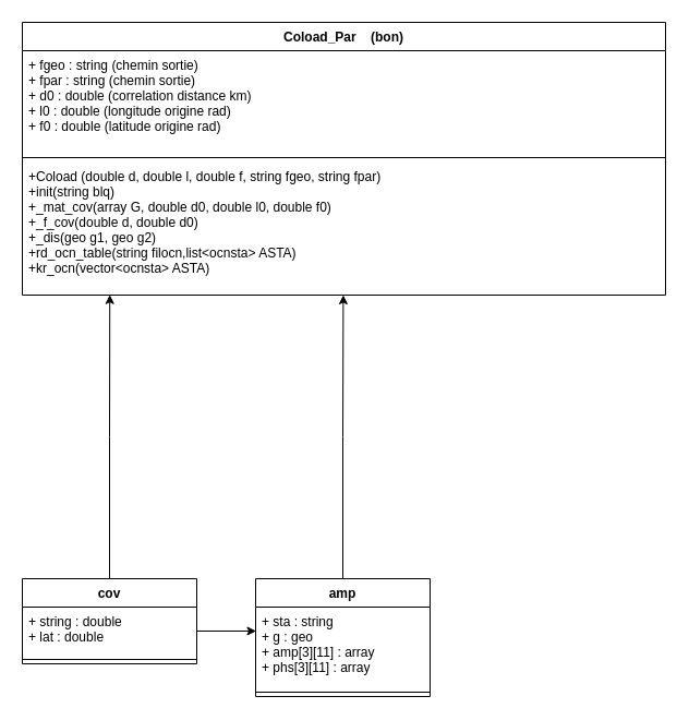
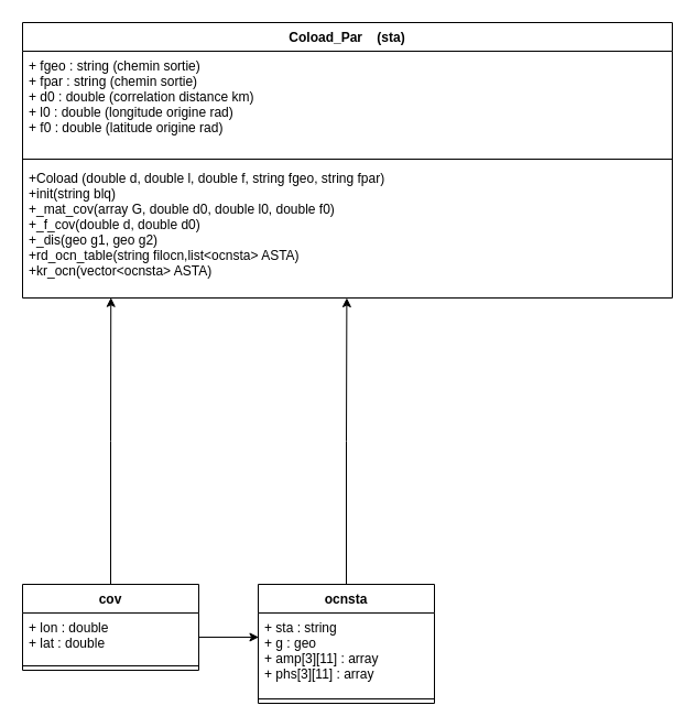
- <mxCell id="2" value="Coload_Par    (bon)" style="swimlane;fontStyle=1;align=center;verticalAlign=top;childLayout=stackLayout;horizontal=1;startSize=26;horizontalStack=0;resizeParent=1;resizeParentMax=0;resizeLast=0;collapsible=1;marginBottom=0;" parent="1" vertex="1"><mxGeometry x="20" y="20" width="590" height="250" as="geometry" /></mxCell>
+ <mxCell id="2" value="Coload_Par    (sta)" style="swimlane;fontStyle=1;align=center;verticalAlign=top;childLayout=stackLayout;horizontal=1;startSize=26;horizontalStack=0;resizeParent=1;resizeParentMax=0;resizeLast=0;collapsible=1;marginBottom=0;" parent="1" vertex="1"><mxGeometry x="20" y="20" width="590" height="250" as="geometry" /></mxCell>
- <mxCell id="11" value="amp" style="swimlane;fontStyle=1;align=center;verticalAlign=top;childLayout=stackLayout;horizontal=1;startSize=26;horizontalStack=0;resizeParent=1;resizeParentMax=0;resizeLast=0;collapsible=1;marginBottom=0;" parent="1" vertex="1"><mxGeometry x="234" y="530" width="160" height="108" as="geometry" /></mxCell>
+ <mxCell id="11" value="ocnsta" style="swimlane;fontStyle=1;align=center;verticalAlign=top;childLayout=stackLayout;horizontal=1;startSize=26;horizontalStack=0;resizeParent=1;resizeParentMax=0;resizeLast=0;collapsible=1;marginBottom=0;" parent="1" vertex="1"><mxGeometry x="234" y="530" width="160" height="108" as="geometry" /></mxCell>
- <mxCell id="8" value="+ string : double&#10;+ lat : double&#10;" style="text;strokeColor=none;fillColor=none;align=left;verticalAlign=top;spacingLeft=4;spacingRight=4;overflow=hidden;rotatable=0;points=[[0,0.5],[1,0.5]];portConstraint=eastwest;" parent="7" vertex="1"><mxGeometry y="26" width="160" height="44" as="geometry" /></mxCell>
+ <mxCell id="8" value="+ lon : double&#10;+ lat : double&#10;" style="text;strokeColor=none;fillColor=none;align=left;verticalAlign=top;spacingLeft=4;spacingRight=4;overflow=hidden;rotatable=0;points=[[0,0.5],[1,0.5]];portConstraint=eastwest;" parent="7" vertex="1"><mxGeometry y="26" width="160" height="44" as="geometry" /></mxCell>
